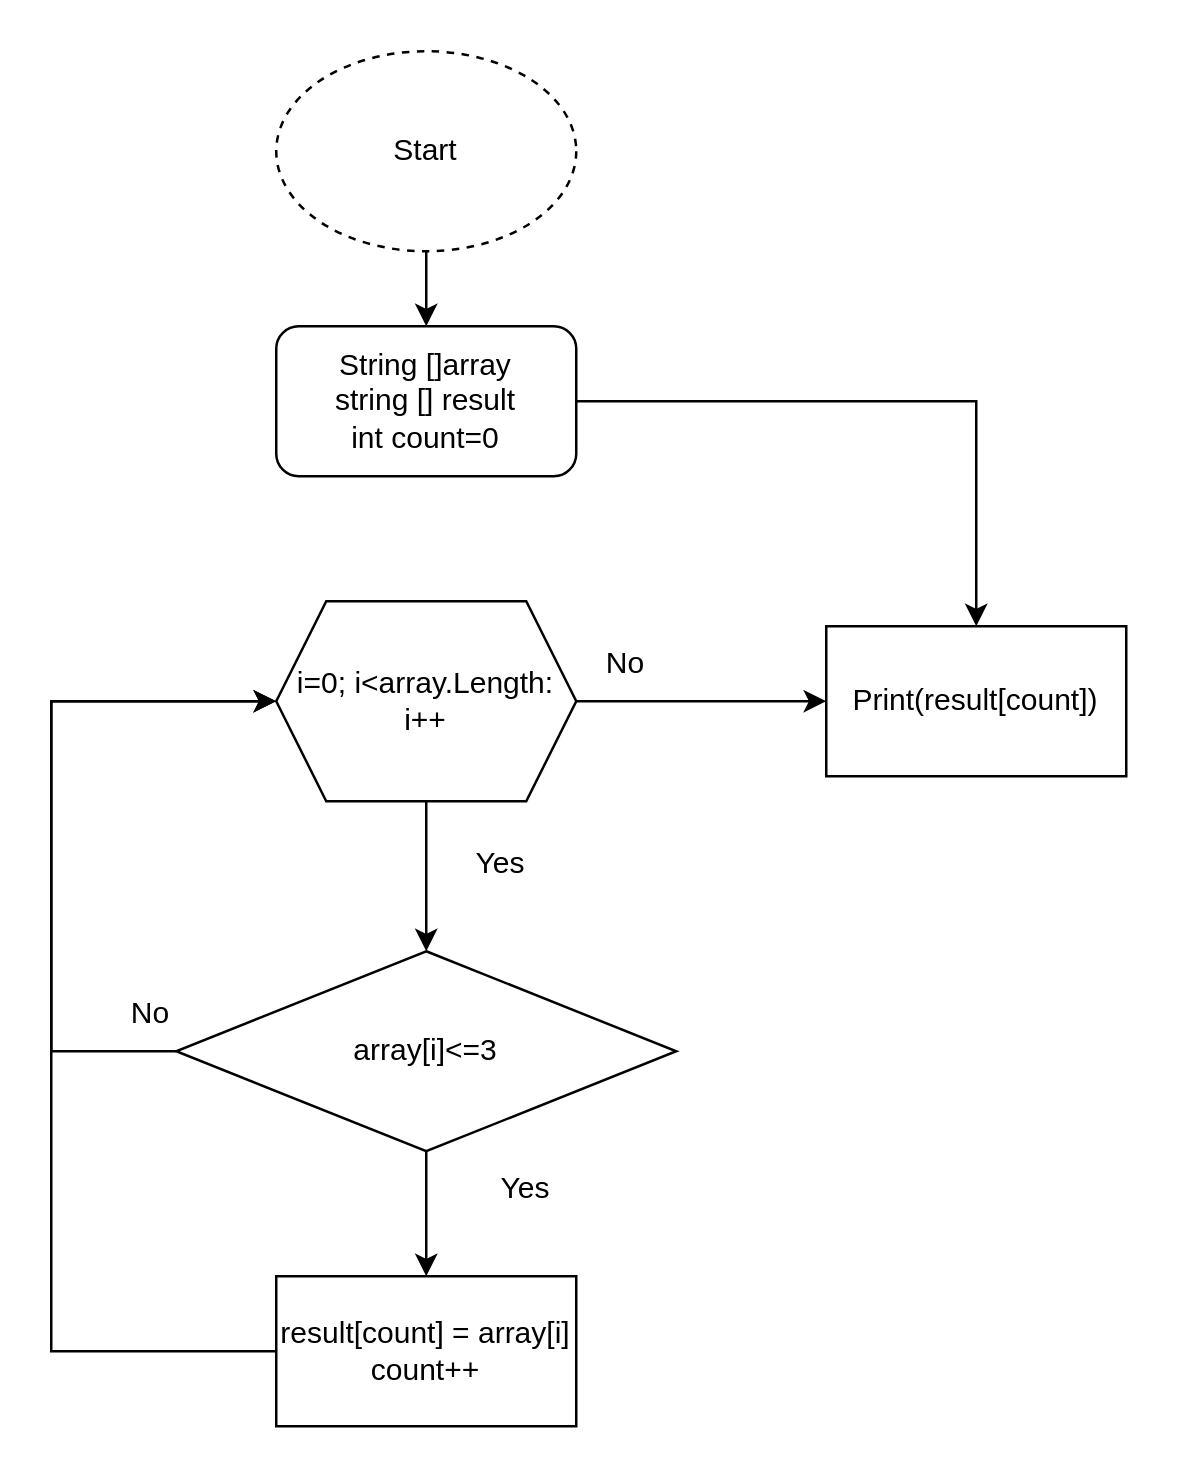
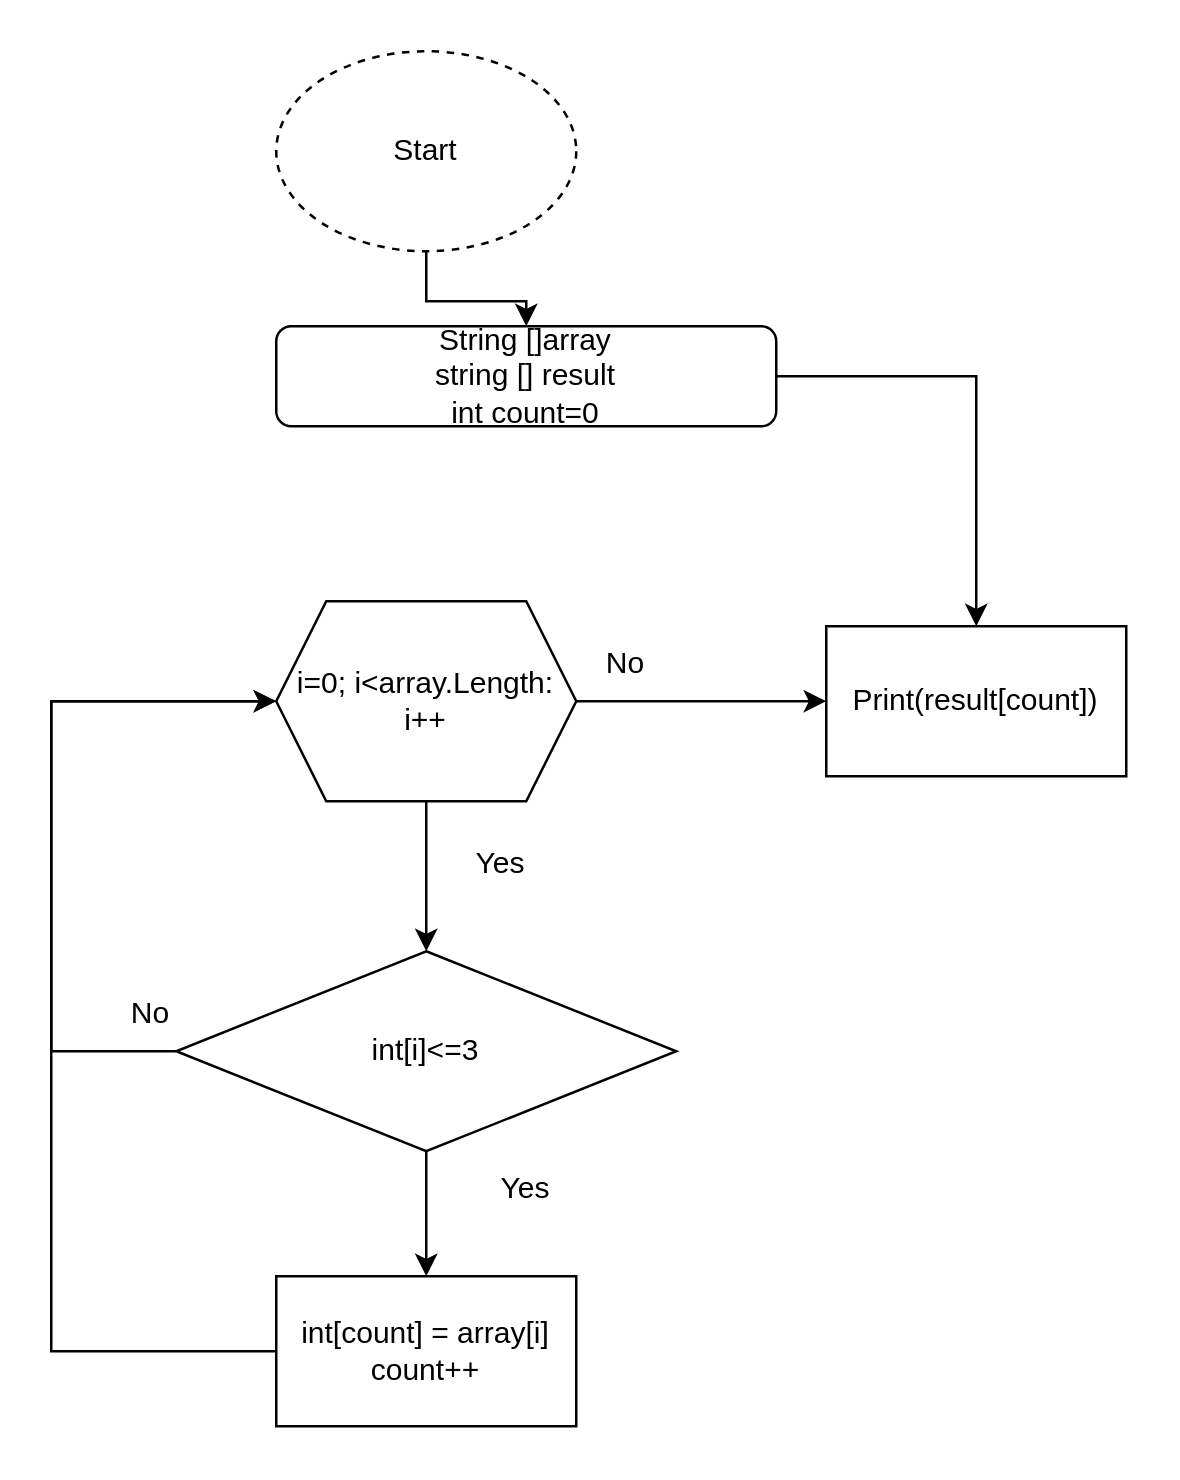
- <mxCell id="5" value="String []array&lt;br&gt;string [] result&lt;br&gt;int count=0" style="rounded=1;whiteSpace=wrap;html=1;" vertex="1" parent="1"><mxGeometry x="110" y="130" width="120" height="60" as="geometry" /></mxCell>
+ <mxCell id="5" value="String []array&lt;br&gt;string [] result&lt;br&gt;int count=0" style="rounded=1;whiteSpace=wrap;html=1;" vertex="1" parent="1"><mxGeometry x="110" y="130" width="200" height="40" as="geometry" /></mxCell>
- <mxCell id="11" value="array[i]&amp;lt;=3" style="rhombus;whiteSpace=wrap;html=1;" vertex="1" parent="1"><mxGeometry x="70" y="380" width="200" height="80" as="geometry" /></mxCell>
+ <mxCell id="11" value="int[i]&amp;lt;=3" style="rhombus;whiteSpace=wrap;html=1;" vertex="1" parent="1"><mxGeometry x="70" y="380" width="200" height="80" as="geometry" /></mxCell>
- <mxCell id="13" value="result[count] = array[i]&lt;br&gt;count++" style="rounded=0;whiteSpace=wrap;html=1;" vertex="1" parent="1"><mxGeometry x="110" y="510" width="120" height="60" as="geometry" /></mxCell>
+ <mxCell id="13" value="int[count] = array[i]&lt;br&gt;count++" style="rounded=0;whiteSpace=wrap;html=1;" vertex="1" parent="1"><mxGeometry x="110" y="510" width="120" height="60" as="geometry" /></mxCell>
